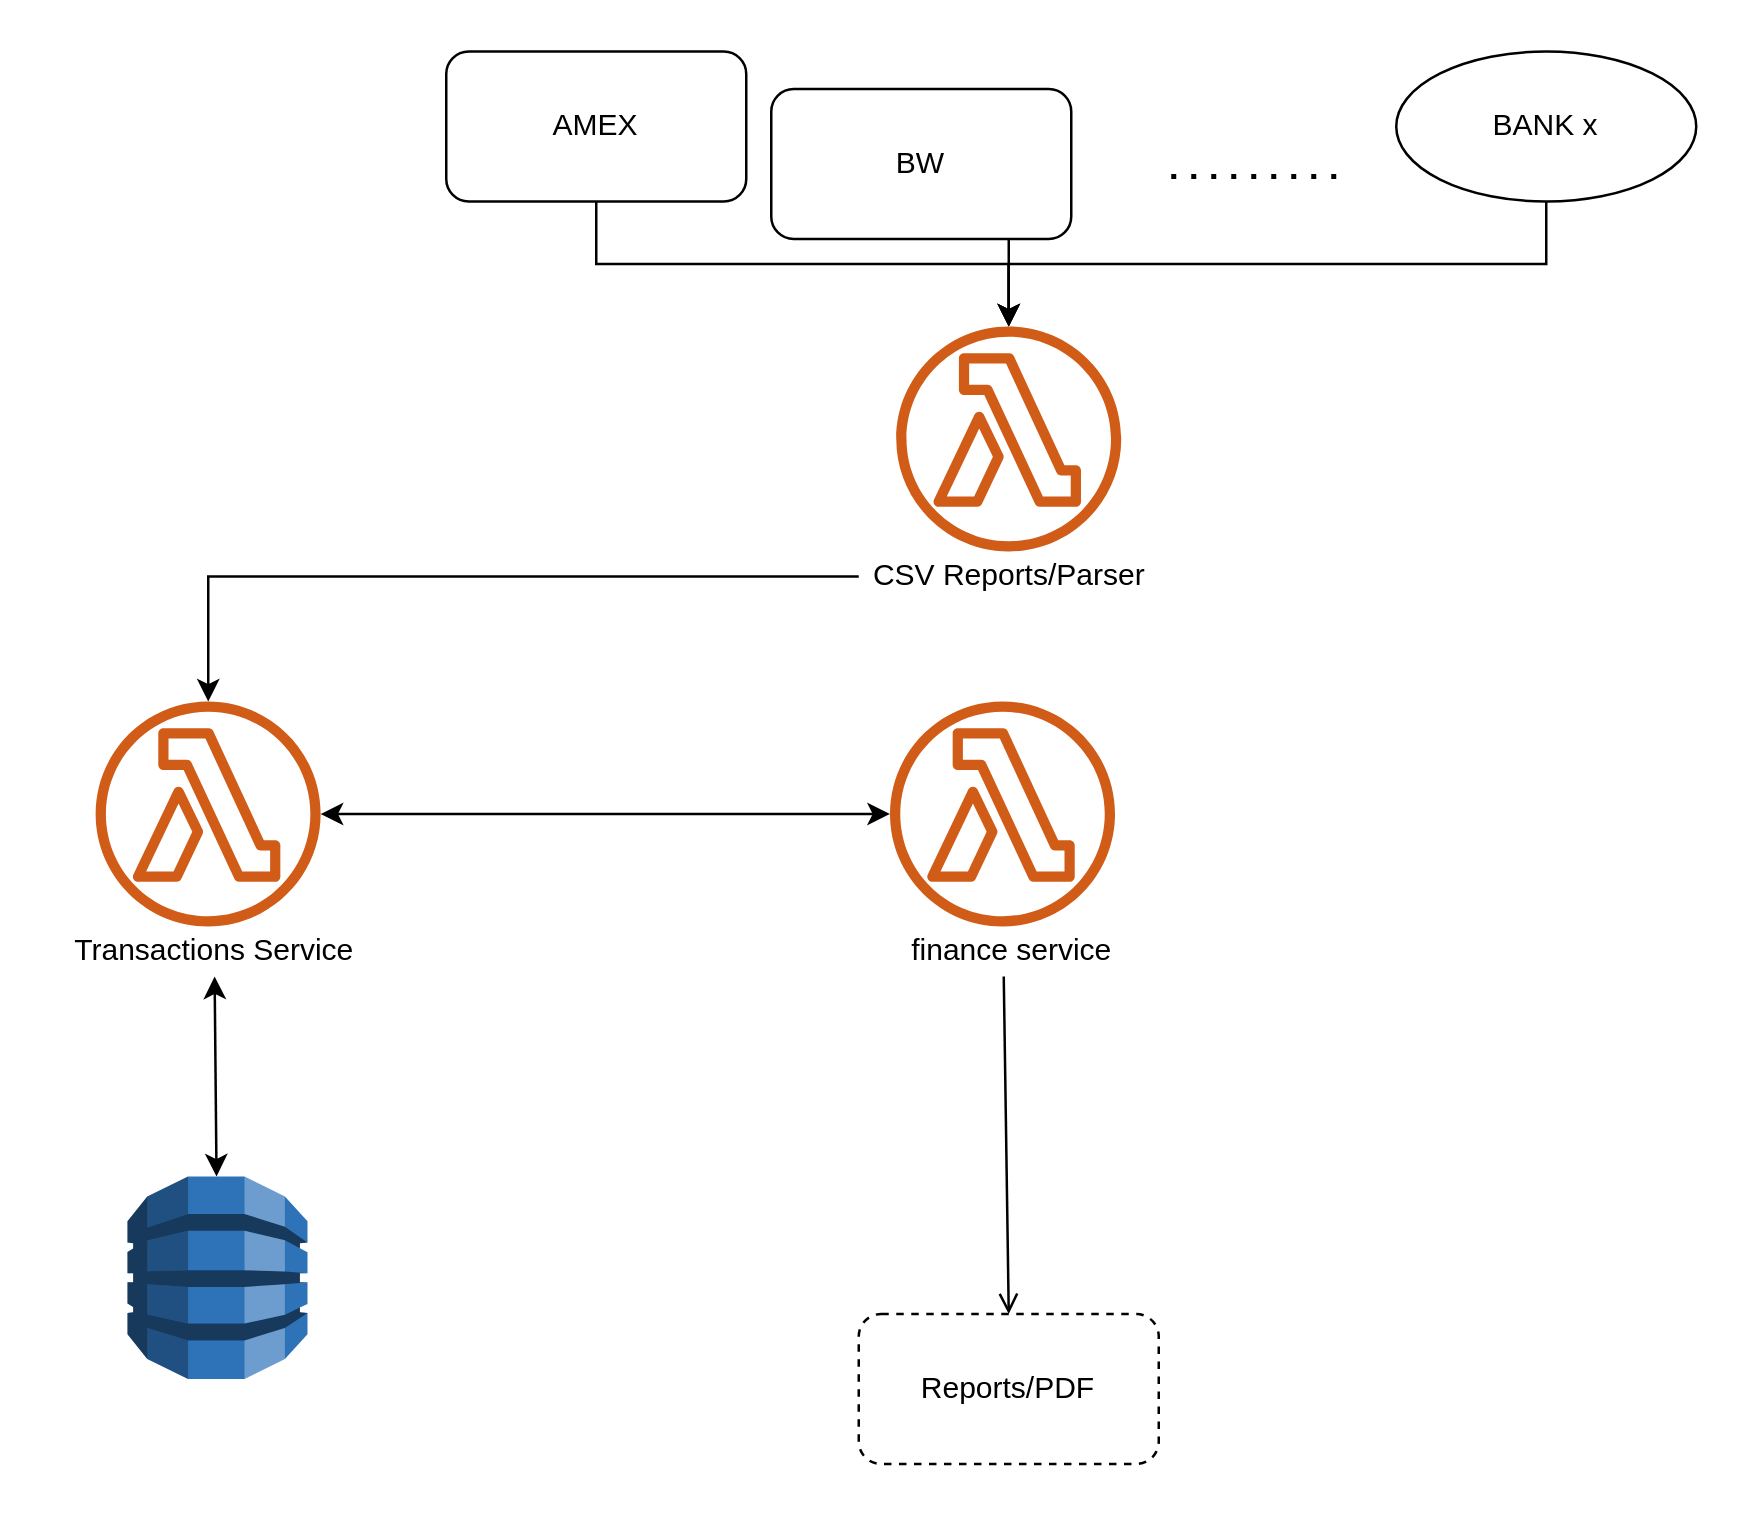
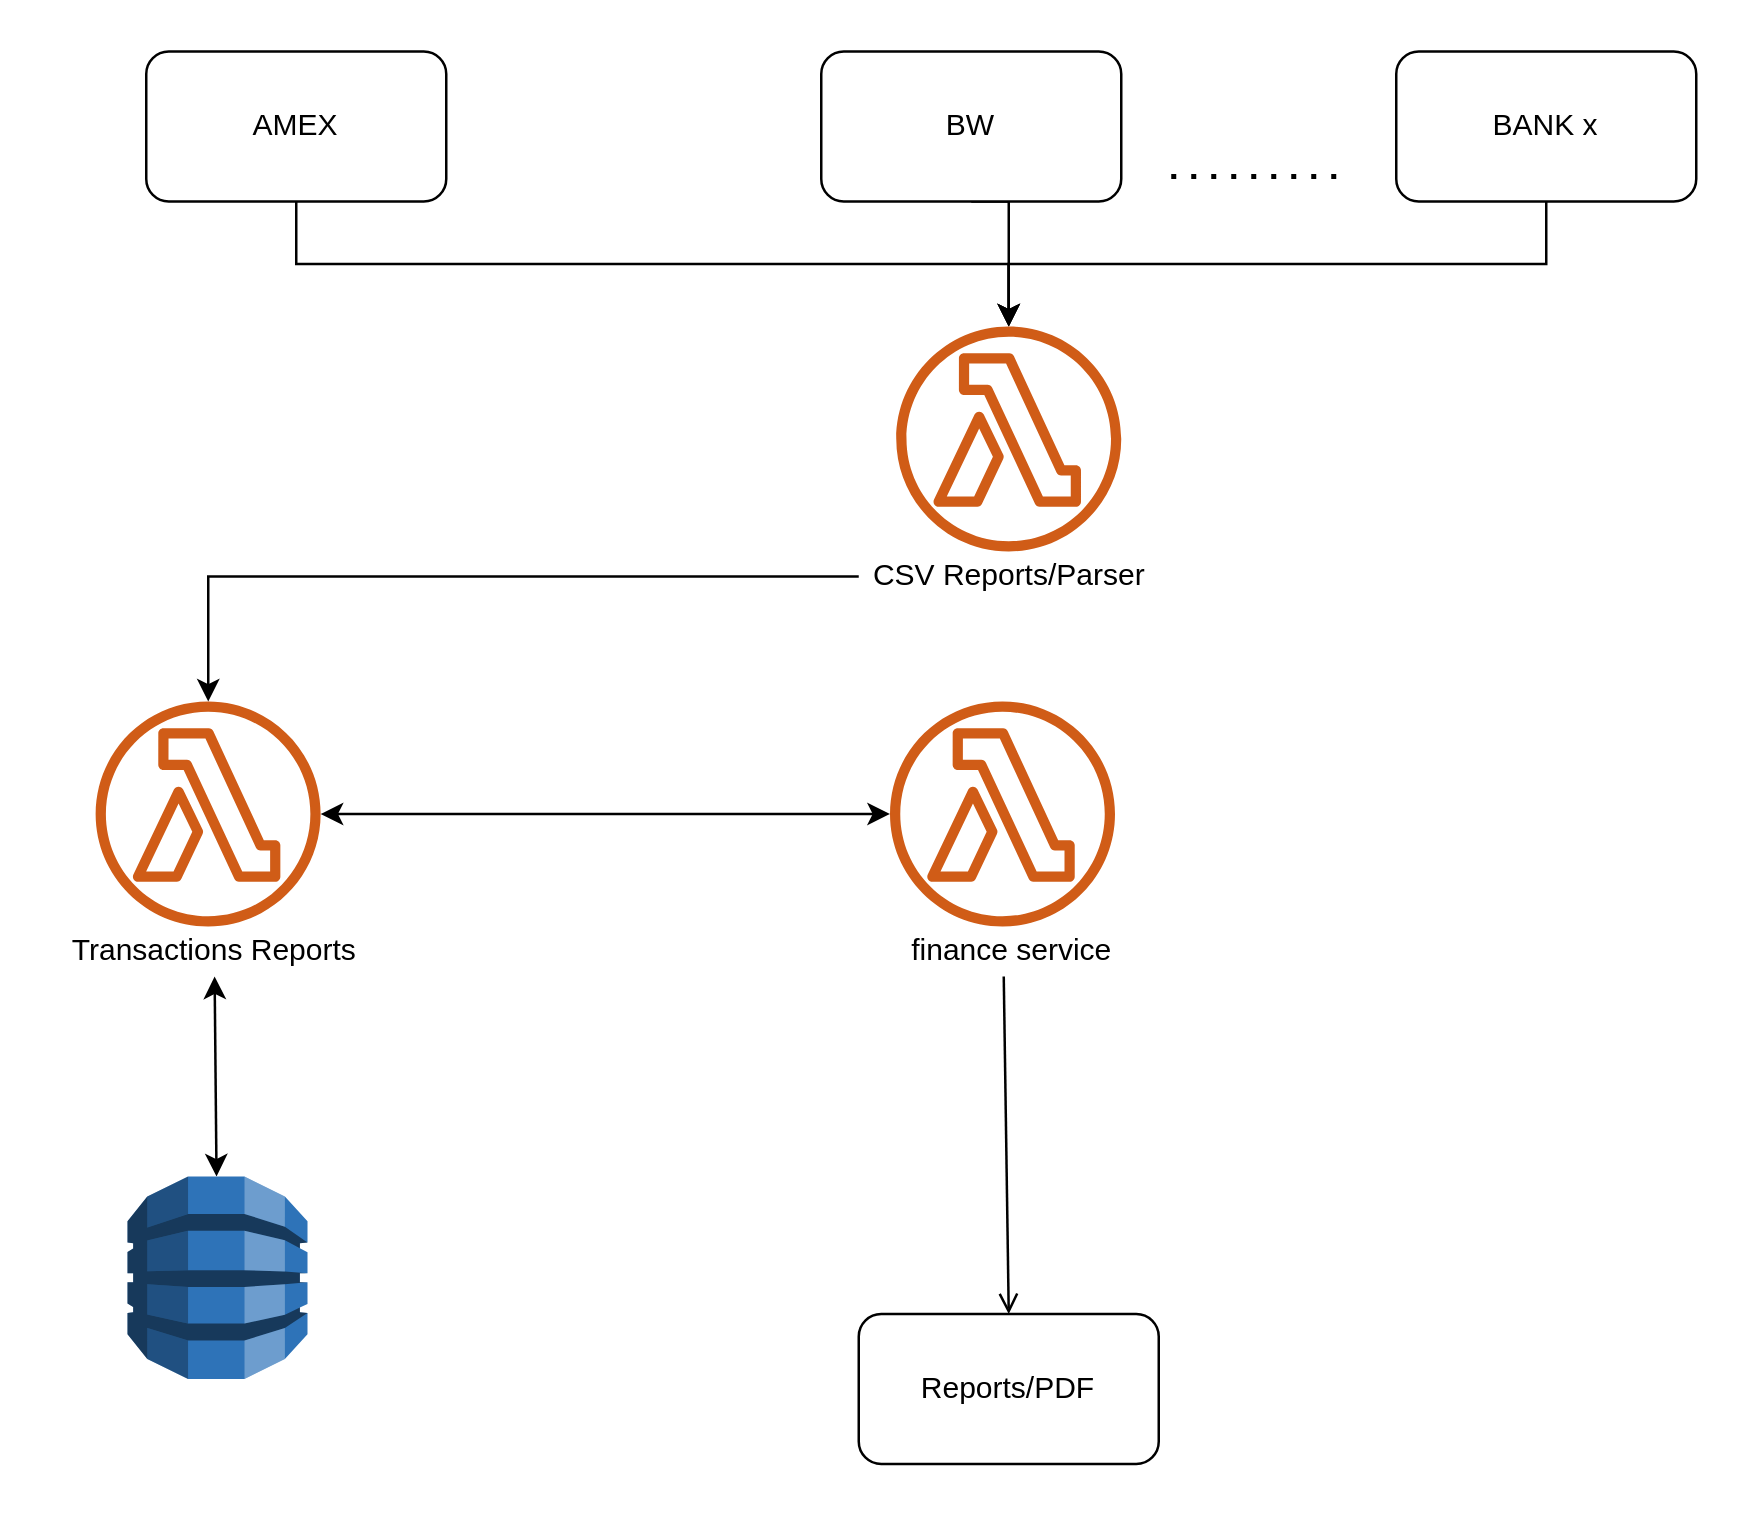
- <mxCell id="5" value="AMEX" style="rounded=1;whiteSpace=wrap;html=1;" vertex="1" parent="1"><mxGeometry x="178" y="20" width="120" height="60" as="geometry" /></mxCell>
+ <mxCell id="5" value="AMEX" style="rounded=1;whiteSpace=wrap;html=1;" vertex="1" parent="1"><mxGeometry x="58" y="20" width="120" height="60" as="geometry" /></mxCell>
- <mxCell id="7" value="BANK x" style="ellipse;whiteSpace=wrap;html=1;" vertex="1" parent="1"><mxGeometry x="558" y="20" width="120" height="60" as="geometry" /></mxCell>
+ <mxCell id="7" value="BANK x" style="rounded=1;whiteSpace=wrap;html=1;" vertex="1" parent="1"><mxGeometry x="558" y="20" width="120" height="60" as="geometry" /></mxCell>
- <mxCell id="3" value="BW" style="rounded=1;whiteSpace=wrap;html=1;" vertex="1" parent="1"><mxGeometry x="308" y="35" width="120" height="60" as="geometry" /></mxCell>
+ <mxCell id="3" value="BW" style="rounded=1;whiteSpace=wrap;html=1;" vertex="1" parent="1"><mxGeometry x="328" y="20" width="120" height="60" as="geometry" /></mxCell>
- <mxCell id="14" value="Transactions Service&lt;br&gt;" style="text;html=1;align=center;verticalAlign=middle;resizable=0;points=[];autosize=1;strokeColor=none;" vertex="1" parent="12"><mxGeometry x="-2.5" y="90" width="130" height="20" as="geometry" /></mxCell>
+ <mxCell id="14" value="Transactions Reports&lt;br&gt;" style="text;html=1;align=center;verticalAlign=middle;resizable=0;points=[];autosize=1;strokeColor=none;" vertex="1" parent="12"><mxGeometry x="-2.5" y="90" width="130" height="20" as="geometry" /></mxCell>
- <mxCell id="23" value="Reports/PDF" style="rounded=1;whiteSpace=wrap;html=1;dashed=1;" vertex="1" parent="1"><mxGeometry x="343" y="525" width="120" height="60" as="geometry" /></mxCell>
+ <mxCell id="23" value="Reports/PDF" style="rounded=1;whiteSpace=wrap;html=1;" vertex="1" parent="1"><mxGeometry x="343" y="525" width="120" height="60" as="geometry" /></mxCell>
